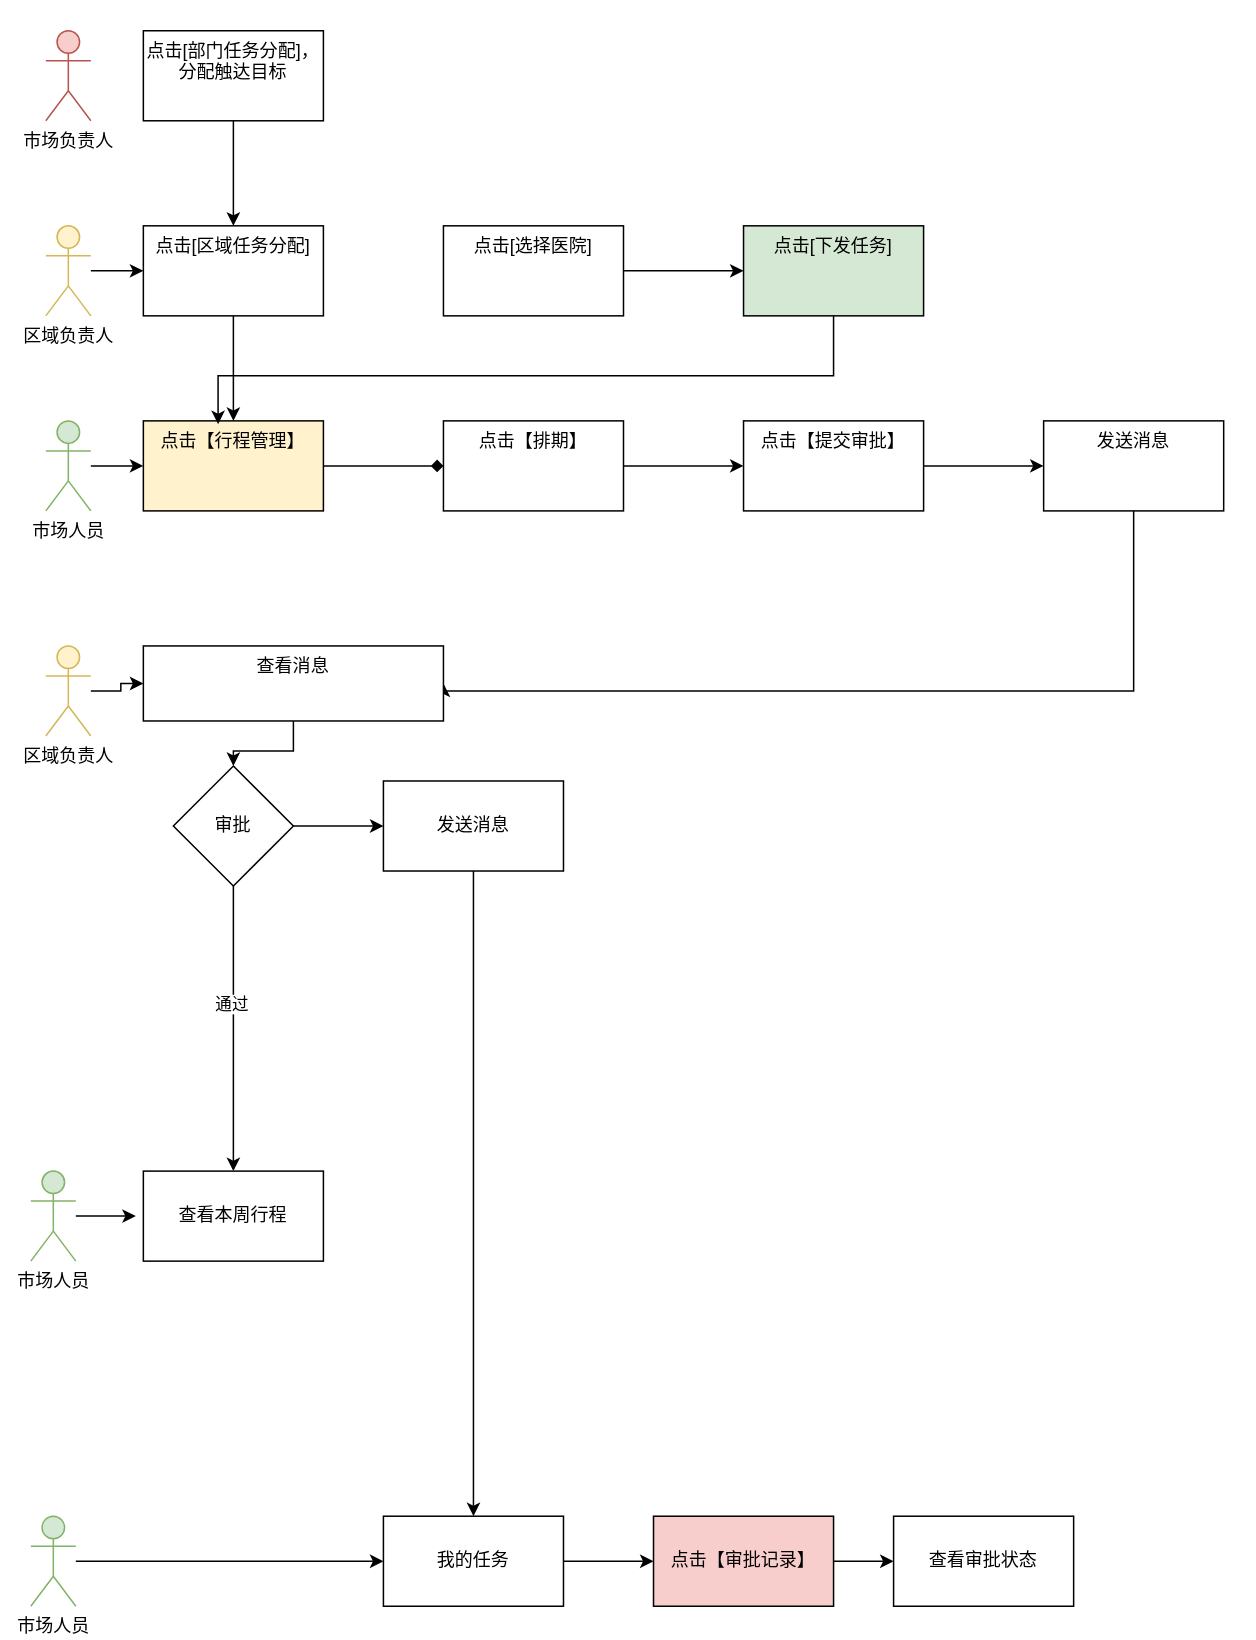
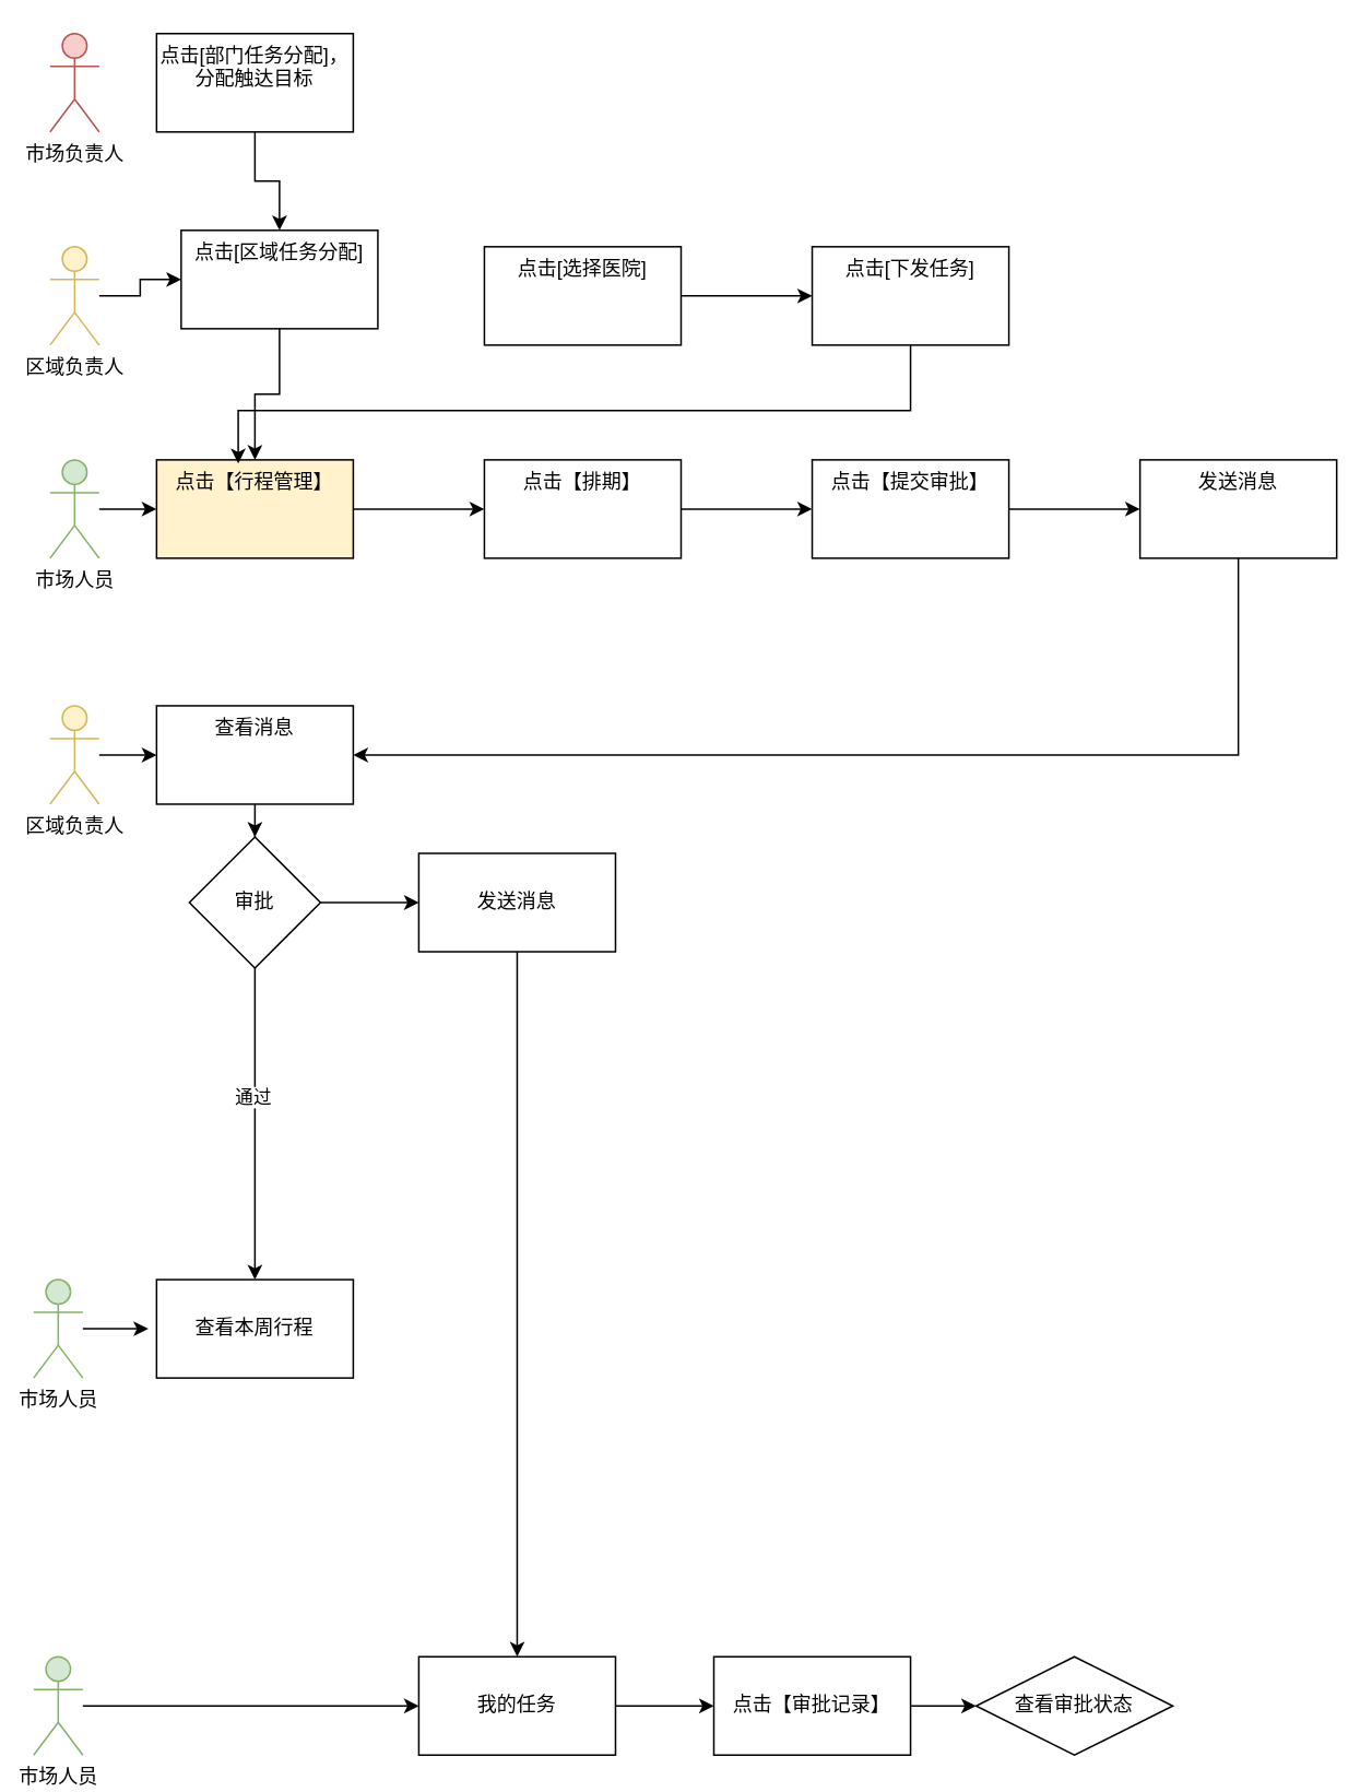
- <mxCell id="8" value="点击[区域任务分配]" style="whiteSpace=wrap;html=1;verticalAlign=top;" vertex="1" parent="1"><mxGeometry x="95" y="150" width="120" height="60" as="geometry" /></mxCell>
+ <mxCell id="8" value="点击[区域任务分配]" style="whiteSpace=wrap;html=1;verticalAlign=top;" vertex="1" parent="1"><mxGeometry x="110" y="140" width="120" height="60" as="geometry" /></mxCell>
- <mxCell id="11" value="点击[下发任务]" style="whiteSpace=wrap;html=1;verticalAlign=top;fillColor=#d5e8d4;" vertex="1" parent="1"><mxGeometry x="495" y="150" width="120" height="60" as="geometry" /></mxCell>
+ <mxCell id="11" value="点击[下发任务]" style="whiteSpace=wrap;html=1;verticalAlign=top;" vertex="1" parent="1"><mxGeometry x="495" y="150" width="120" height="60" as="geometry" /></mxCell>
- <mxCell id="14" value="" style="edgeStyle=orthogonalEdgeStyle;rounded=0;orthogonalLoop=1;jettySize=auto;html=1;endArrow=diamond;" edge="1" parent="1" source="15" target="17"><mxGeometry relative="1" as="geometry" /></mxCell>
+ <mxCell id="14" value="" style="edgeStyle=orthogonalEdgeStyle;rounded=0;orthogonalLoop=1;jettySize=auto;html=1;" edge="1" parent="1" source="15" target="17"><mxGeometry relative="1" as="geometry" /></mxCell>
- <mxCell id="25" value="查看消息" style="whiteSpace=wrap;html=1;verticalAlign=top;" vertex="1" parent="1"><mxGeometry x="95" y="430" width="200" height="50" as="geometry" /></mxCell>
+ <mxCell id="25" value="查看消息" style="whiteSpace=wrap;html=1;verticalAlign=top;" vertex="1" parent="1"><mxGeometry x="95" y="430" width="120" height="60" as="geometry" /></mxCell>
- <mxCell id="34" value="点击【审批记录】" style="whiteSpace=wrap;html=1;fillColor=#f8cecc;" vertex="1" parent="1"><mxGeometry x="435" y="1010" width="120" height="60" as="geometry" /></mxCell>
+ <mxCell id="34" value="点击【审批记录】" style="whiteSpace=wrap;html=1;" vertex="1" parent="1"><mxGeometry x="435" y="1010" width="120" height="60" as="geometry" /></mxCell>
- <mxCell id="35" value="查看审批状态" style="whiteSpace=wrap;html=1;" vertex="1" parent="1"><mxGeometry x="595" y="1010" width="120" height="60" as="geometry" /></mxCell>
+ <mxCell id="35" value="查看审批状态" style="rhombus;whiteSpace=wrap;html=1;" vertex="1" parent="1"><mxGeometry x="595" y="1010" width="120" height="60" as="geometry" /></mxCell>
